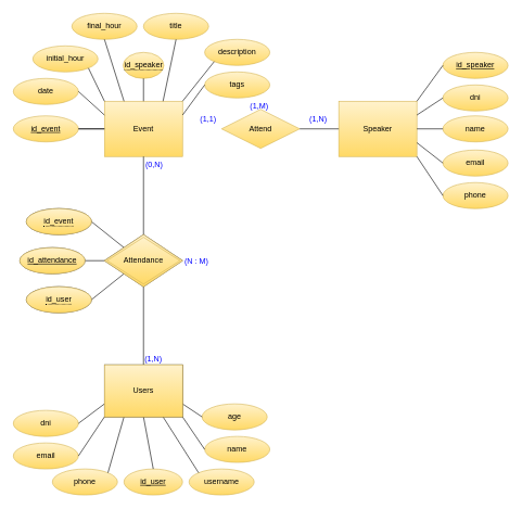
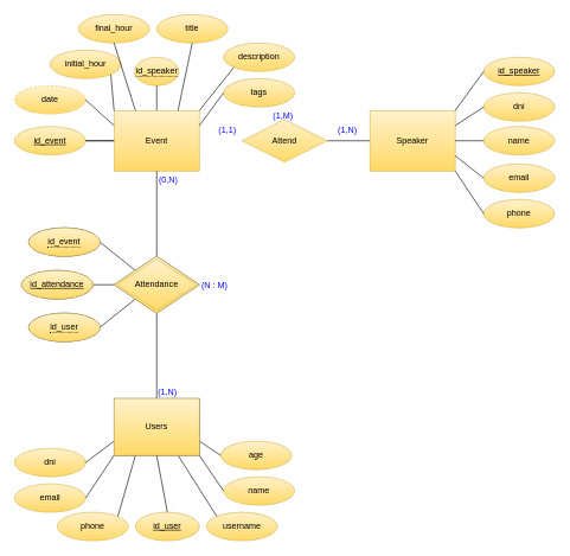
- <mxCell id="19" value="initial_hour" style="ellipse;whiteSpace=wrap;html=1;align=center;fillColor=#fff2cc;labelBackgroundColor=none;strokeColor=#d6b656;gradientColor=#ffd966;" parent="1" vertex="1"><mxGeometry x="50" y="70" width="100" height="40" as="geometry" /></mxCell>
+ <mxCell id="19" value="initial_hour" style="ellipse;whiteSpace=wrap;html=1;align=center;fillColor=#fff2cc;labelBackgroundColor=none;strokeColor=#d6b656;gradientColor=#ffd966;" parent="1" vertex="1"><mxGeometry x="70" y="70" width="100" height="40" as="geometry" /></mxCell>
- <mxCell id="20" value="date" style="ellipse;whiteSpace=wrap;html=1;align=center;fillColor=#fff2cc;labelBackgroundColor=none;strokeColor=#d6b656;gradientColor=#ffd966;" parent="1" vertex="1"><mxGeometry x="20" y="120" width="100" height="40" as="geometry" /></mxCell>
+ <mxCell id="20" value="date" style="ellipse;whiteSpace=wrap;html=1;align=center;fillColor=#fff2cc;labelBackgroundColor=none;strokeColor=#d6b656;gradientColor=#ffd966;dashed=1;" parent="1" vertex="1"><mxGeometry x="20" y="120" width="100" height="40" as="geometry" /></mxCell>
